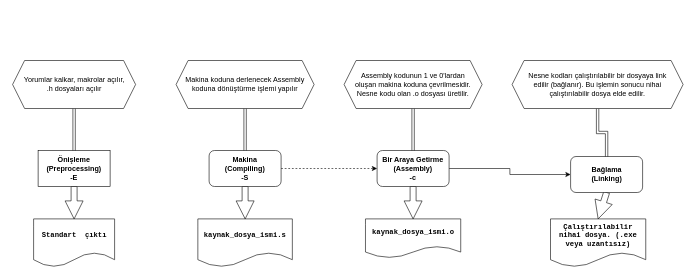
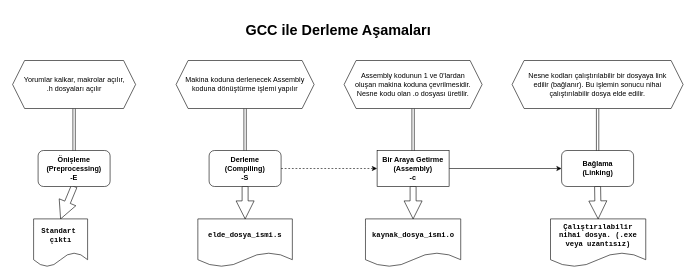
+ <mxCell id="2" value="GCC ile Derleme Aşamaları" style="text;strokeColor=none;fillColor=none;html=1;fontSize=24;fontStyle=1;verticalAlign=middle;align=center;" vertex="1" parent="1"><mxGeometry x="378" y="20" width="370" height="60" as="geometry" /></mxCell>
- <mxCell id="4" value="Önişleme (Preprocessing)&lt;br&gt;-E" style="whiteSpace=wrap;html=1;fontStyle=1;verticalAlign=middle;labelBackgroundColor=none;labelBorderColor=none;rounded=0;" vertex="1" parent="1"><mxGeometry x="63" y="250" width="120" height="60" as="geometry" /></mxCell>
+ <mxCell id="4" value="Önişleme (Preprocessing)&lt;br&gt;-E" style="rounded=1;whiteSpace=wrap;html=1;fontStyle=1;verticalAlign=middle;labelBackgroundColor=none;labelBorderColor=none;" vertex="1" parent="1"><mxGeometry x="63" y="250" width="120" height="60" as="geometry" /></mxCell>
- <mxCell id="7" value="Makina&lt;br&gt;(Compiling)&lt;br&gt;-S" style="rounded=1;whiteSpace=wrap;html=1;fontStyle=1;verticalAlign=middle;labelBackgroundColor=none;labelBorderColor=none;" vertex="1" parent="1"><mxGeometry x="348" y="250" width="120" height="60" as="geometry" /></mxCell>
+ <mxCell id="7" value="Derleme&lt;br&gt;(Compiling)&lt;br&gt;-S" style="rounded=1;whiteSpace=wrap;html=1;fontStyle=1;verticalAlign=middle;labelBackgroundColor=none;labelBorderColor=none;" vertex="1" parent="1"><mxGeometry x="348" y="250" width="120" height="60" as="geometry" /></mxCell>
- <mxCell id="10" value="Bir Araya Getirme&lt;br&gt;(Assembly)&lt;br&gt;-c" style="rounded=1;whiteSpace=wrap;html=1;fontStyle=1;verticalAlign=middle;labelBackgroundColor=none;labelBorderColor=none;" vertex="1" parent="1"><mxGeometry x="628" y="250" width="120" height="60" as="geometry" /></mxCell>
+ <mxCell id="10" value="Bir Araya Getirme&lt;br&gt;(Assembly)&lt;br&gt;-c" style="whiteSpace=wrap;html=1;fontStyle=1;verticalAlign=middle;labelBackgroundColor=none;labelBorderColor=none;rounded=0;" vertex="1" parent="1"><mxGeometry x="628" y="250" width="120" height="60" as="geometry" /></mxCell>
- <mxCell id="12" value="Bağlama&lt;br&gt;(Linking)" style="rounded=1;whiteSpace=wrap;html=1;fontStyle=1;verticalAlign=middle;labelBackgroundColor=none;labelBorderColor=none;" vertex="1" parent="1"><mxGeometry x="950.5" y="260" width="120" height="60" as="geometry" /></mxCell>
+ <mxCell id="12" value="Bağlama&lt;br&gt;(Linking)" style="rounded=1;whiteSpace=wrap;html=1;fontStyle=1;verticalAlign=middle;labelBackgroundColor=none;labelBorderColor=none;" vertex="1" parent="1"><mxGeometry x="935.5" y="250" width="120" height="60" as="geometry" /></mxCell>
- <mxCell id="22" value="kaynak_dosya_ismi.s" style="shape=document;whiteSpace=wrap;html=1;boundedLbl=1;fontStyle=1;fontFamily=Courier New;" vertex="1" parent="1"><mxGeometry x="329.25" y="364" width="157.5" height="80" as="geometry" /></mxCell>
+ <mxCell id="22" value="elde_dosya_ismi.s" style="shape=document;whiteSpace=wrap;html=1;boundedLbl=1;fontStyle=1;fontFamily=Courier New;" vertex="1" parent="1"><mxGeometry x="329.25" y="364" width="157.5" height="80" as="geometry" /></mxCell>
- <mxCell id="23" value="kaynak_dosya_ismi.o" style="shape=document;whiteSpace=wrap;html=1;boundedLbl=1;fontStyle=1;fontFamily=Courier New;" vertex="1" parent="1"><mxGeometry x="608.63" y="364" width="158.75" height="65" as="geometry" /></mxCell>
+ <mxCell id="23" value="kaynak_dosya_ismi.o" style="shape=document;whiteSpace=wrap;html=1;boundedLbl=1;fontStyle=1;fontFamily=Courier New;" vertex="1" parent="1"><mxGeometry x="608.63" y="364" width="158.75" height="80" as="geometry" /></mxCell>
- <mxCell id="21" value="Standart&amp;nbsp; çıktı" style="shape=document;whiteSpace=wrap;html=1;boundedLbl=1;fontStyle=1;fontFamily=Courier New;" vertex="1" parent="1"><mxGeometry x="55.5" y="364" width="135" height="80" as="geometry" /></mxCell>
+ <mxCell id="21" value="Standart&amp;nbsp; çıktı" style="shape=document;whiteSpace=wrap;html=1;boundedLbl=1;fontStyle=1;fontFamily=Courier New;" vertex="1" parent="1"><mxGeometry x="55.5" y="364" width="90" height="80" as="geometry" /></mxCell>
